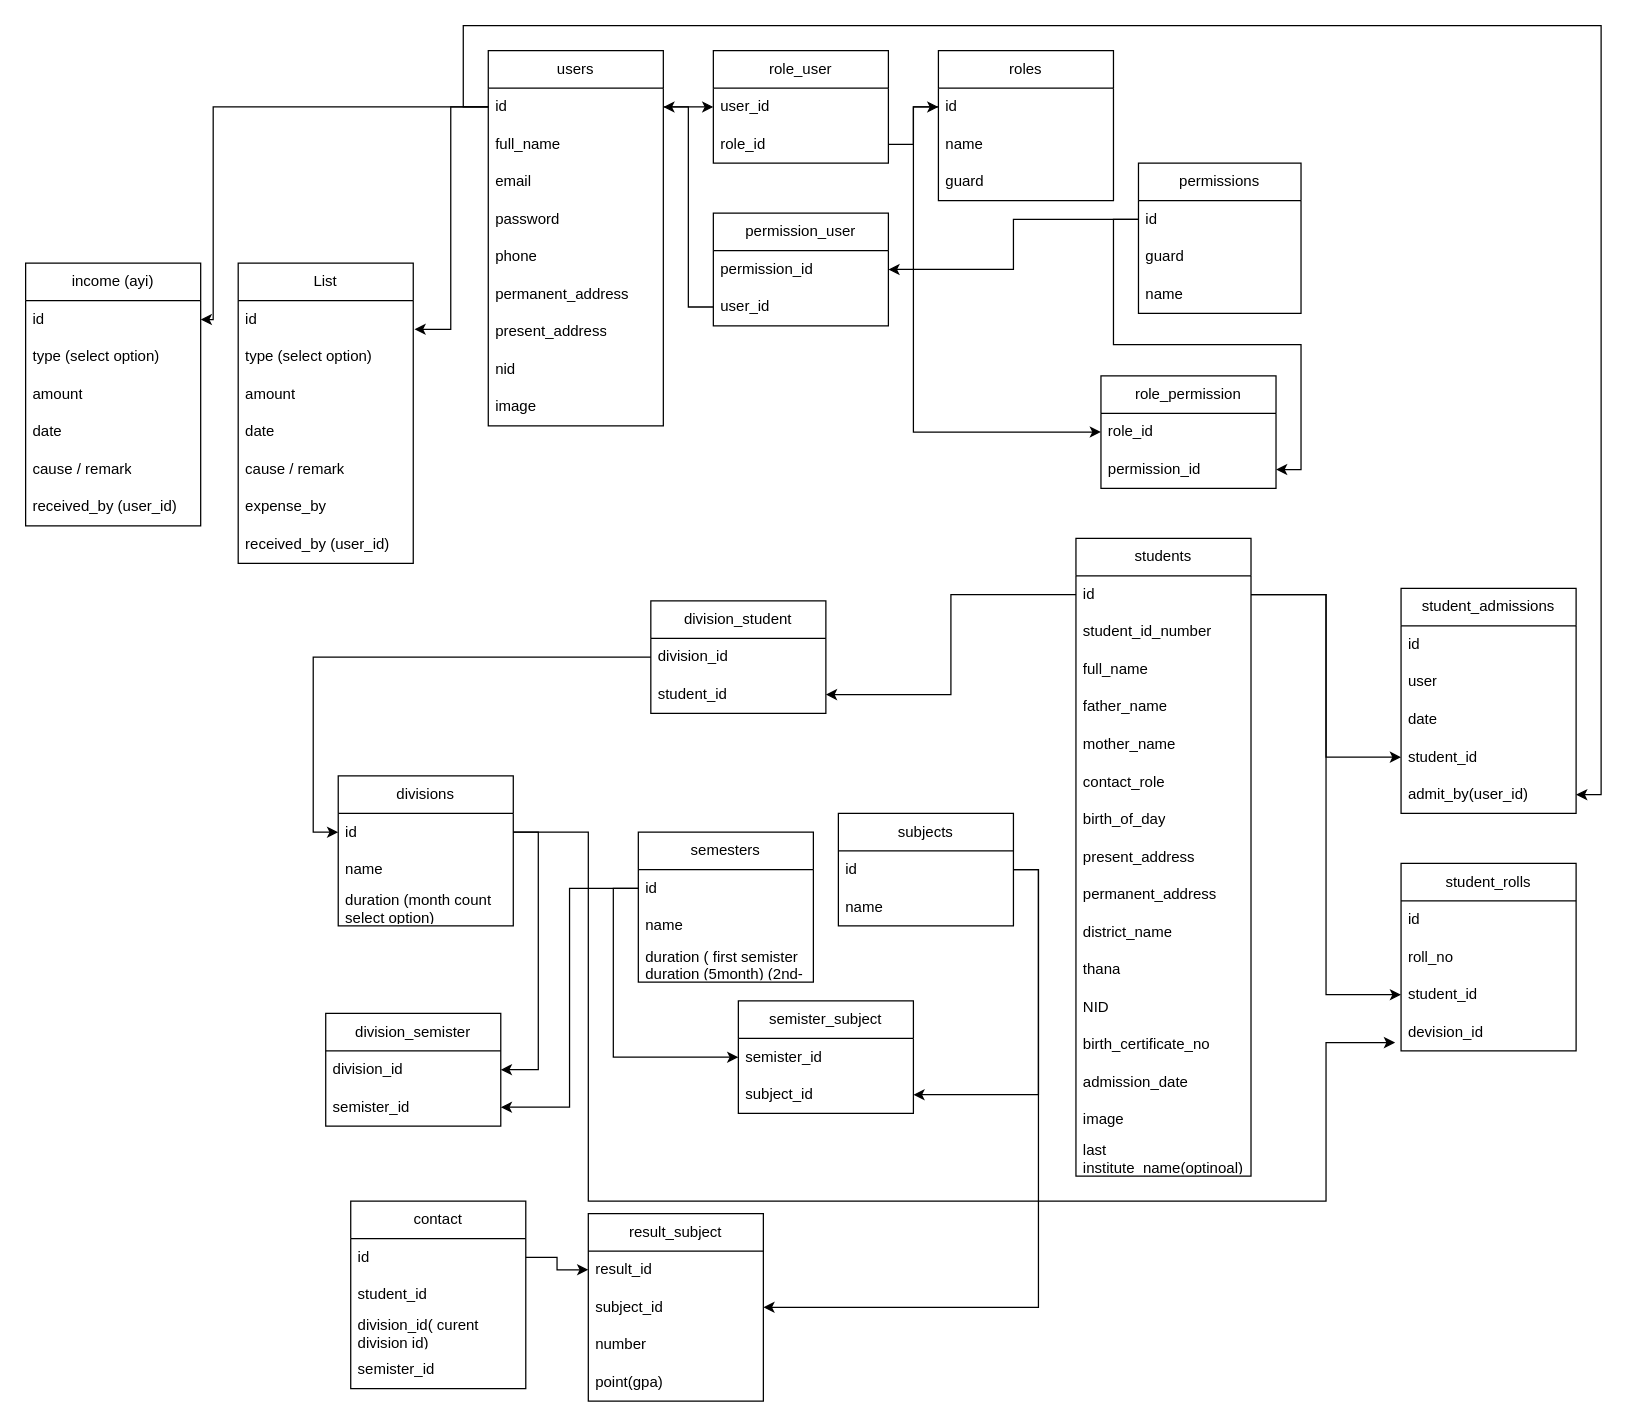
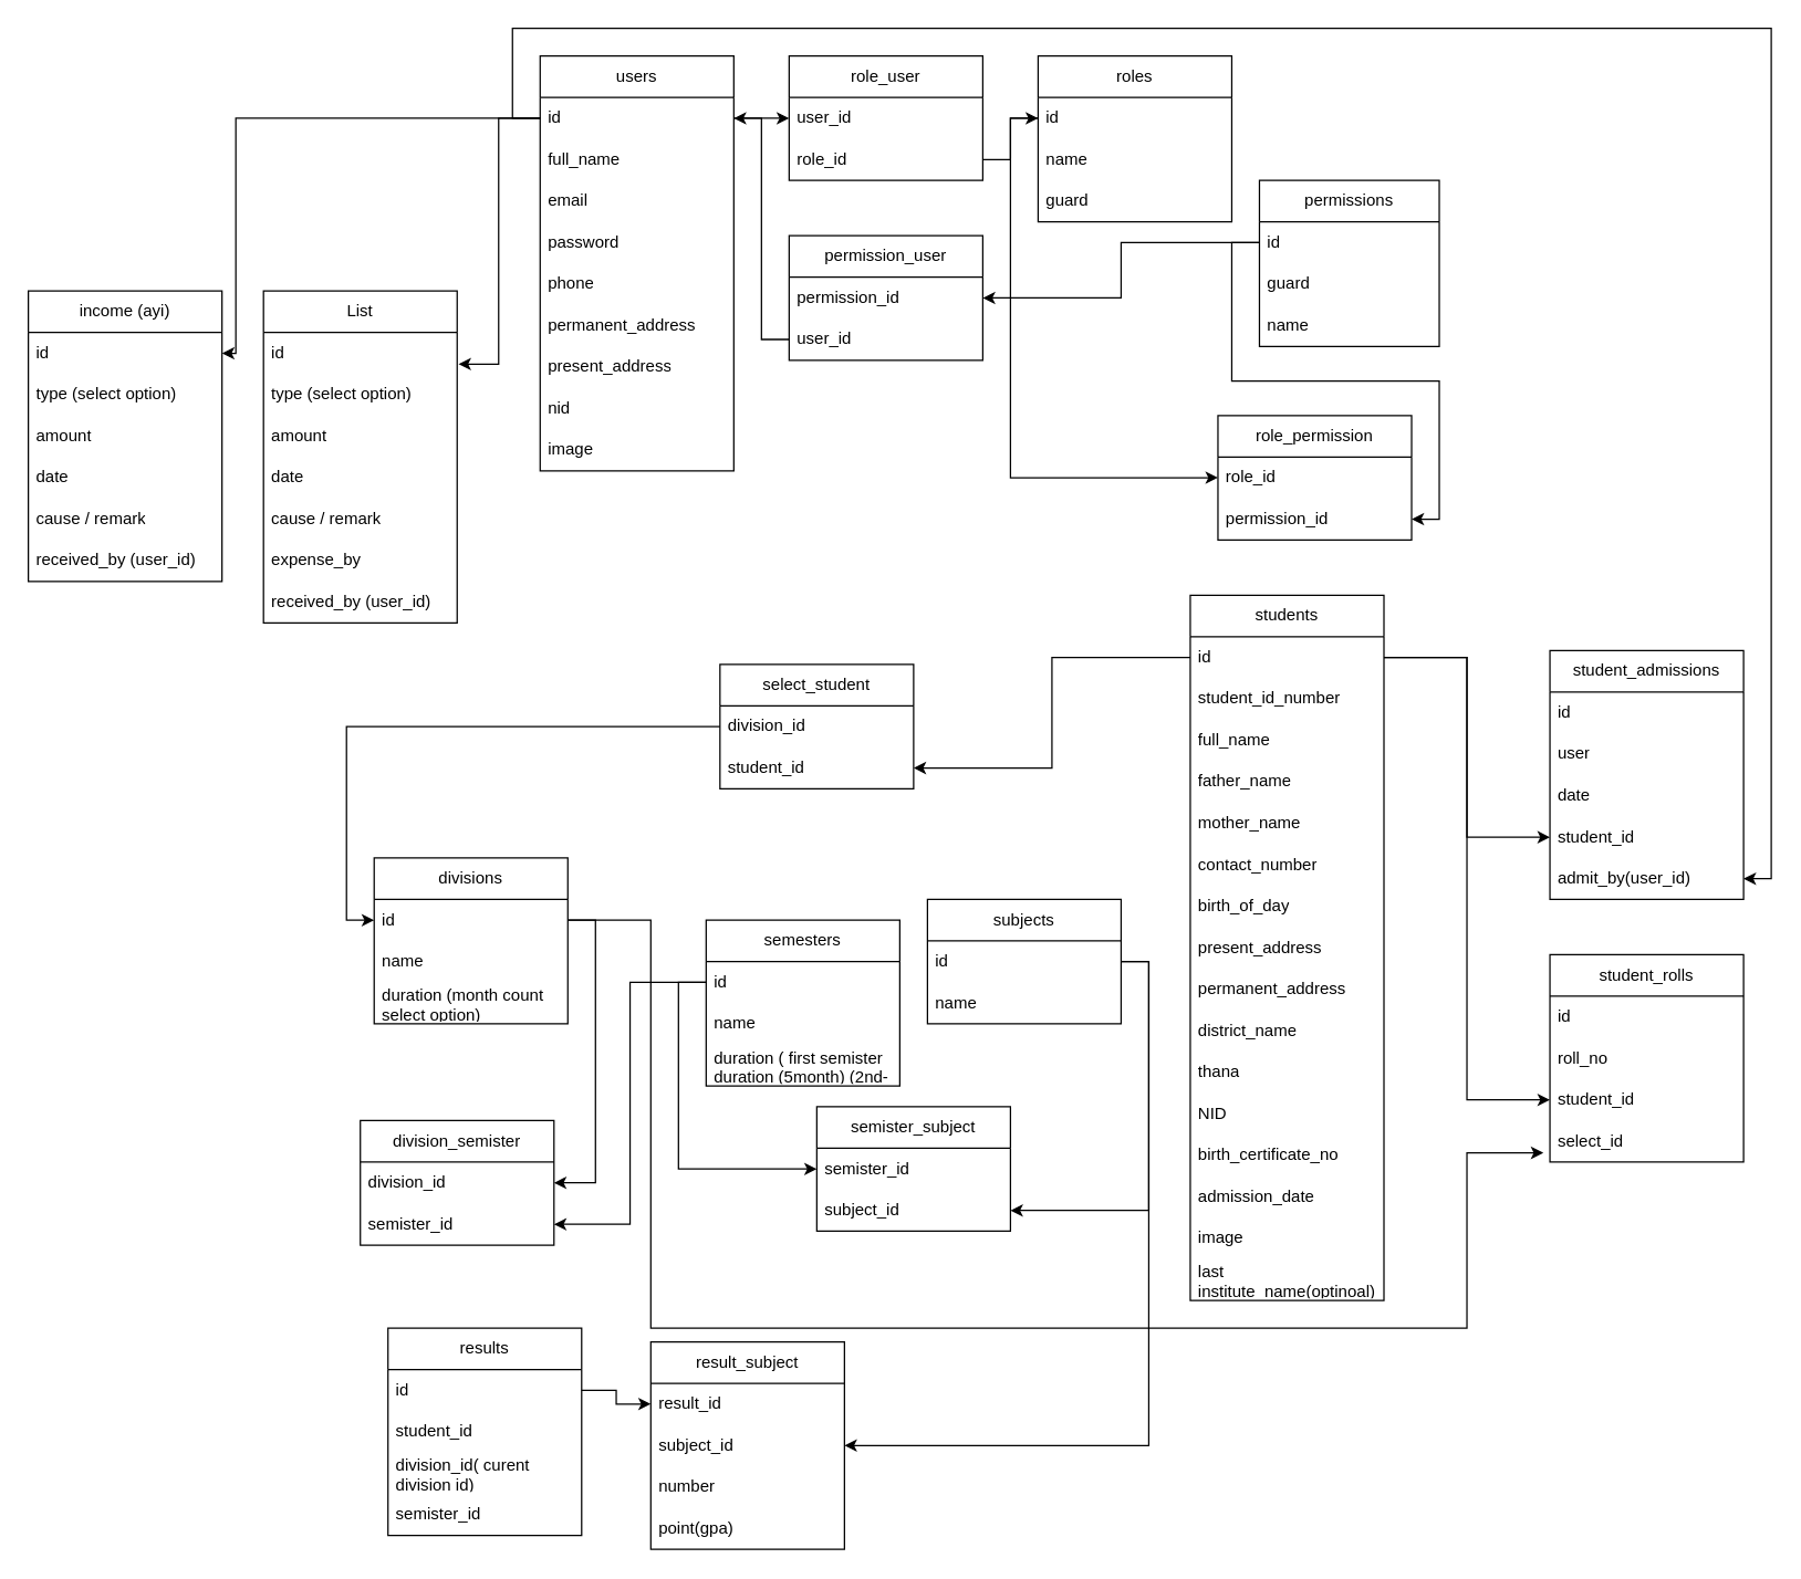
- <mxCell id="63" value="division_student" style="swimlane;fontStyle=0;childLayout=stackLayout;horizontal=1;startSize=30;horizontalStack=0;resizeParent=1;resizeParentMax=0;resizeLast=0;collapsible=1;marginBottom=0;whiteSpace=wrap;html=1;" vertex="1" parent="1"><mxGeometry x="520" y="480" width="140" height="90" as="geometry" /></mxCell>
+ <mxCell id="63" value="select_student" style="swimlane;fontStyle=0;childLayout=stackLayout;horizontal=1;startSize=30;horizontalStack=0;resizeParent=1;resizeParentMax=0;resizeLast=0;collapsible=1;marginBottom=0;whiteSpace=wrap;html=1;" vertex="1" parent="1"><mxGeometry x="520" y="480" width="140" height="90" as="geometry" /></mxCell>
- <mxCell id="45" value="contact_role" style="text;strokeColor=none;fillColor=none;align=left;verticalAlign=middle;spacingLeft=4;spacingRight=4;overflow=hidden;points=[[0,0.5],[1,0.5]];portConstraint=eastwest;rotatable=0;whiteSpace=wrap;html=1;" vertex="1" parent="39"><mxGeometry y="180" width="140" height="30" as="geometry" /></mxCell>
+ <mxCell id="45" value="contact_number" style="text;strokeColor=none;fillColor=none;align=left;verticalAlign=middle;spacingLeft=4;spacingRight=4;overflow=hidden;points=[[0,0.5],[1,0.5]];portConstraint=eastwest;rotatable=0;whiteSpace=wrap;html=1;" vertex="1" parent="39"><mxGeometry y="180" width="140" height="30" as="geometry" /></mxCell>
- <mxCell id="72" value="devision_id" style="text;strokeColor=none;fillColor=none;align=left;verticalAlign=middle;spacingLeft=4;spacingRight=4;overflow=hidden;points=[[0,0.5],[1,0.5]];portConstraint=eastwest;rotatable=0;whiteSpace=wrap;html=1;" vertex="1" parent="68"><mxGeometry y="120" width="140" height="30" as="geometry" /></mxCell>
+ <mxCell id="72" value="select_id" style="text;strokeColor=none;fillColor=none;align=left;verticalAlign=middle;spacingLeft=4;spacingRight=4;overflow=hidden;points=[[0,0.5],[1,0.5]];portConstraint=eastwest;rotatable=0;whiteSpace=wrap;html=1;" vertex="1" parent="68"><mxGeometry y="120" width="140" height="30" as="geometry" /></mxCell>
- <mxCell id="109" value="contact" style="swimlane;fontStyle=0;childLayout=stackLayout;horizontal=1;startSize=30;horizontalStack=0;resizeParent=1;resizeParentMax=0;resizeLast=0;collapsible=1;marginBottom=0;whiteSpace=wrap;html=1;" vertex="1" parent="1"><mxGeometry x="280" y="960" width="140" height="150" as="geometry" /></mxCell>
+ <mxCell id="109" value="results" style="swimlane;fontStyle=0;childLayout=stackLayout;horizontal=1;startSize=30;horizontalStack=0;resizeParent=1;resizeParentMax=0;resizeLast=0;collapsible=1;marginBottom=0;whiteSpace=wrap;html=1;" vertex="1" parent="1"><mxGeometry x="280" y="960" width="140" height="150" as="geometry" /></mxCell>
